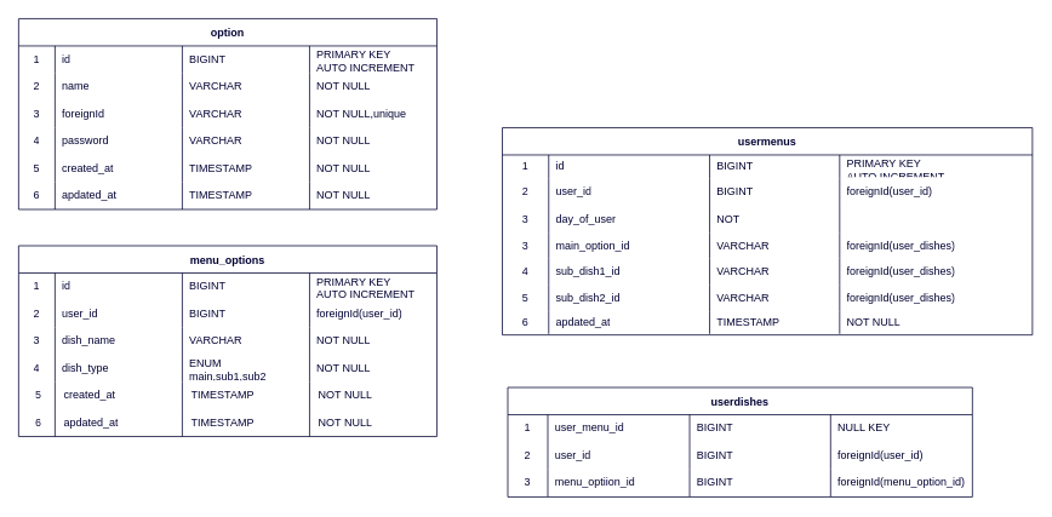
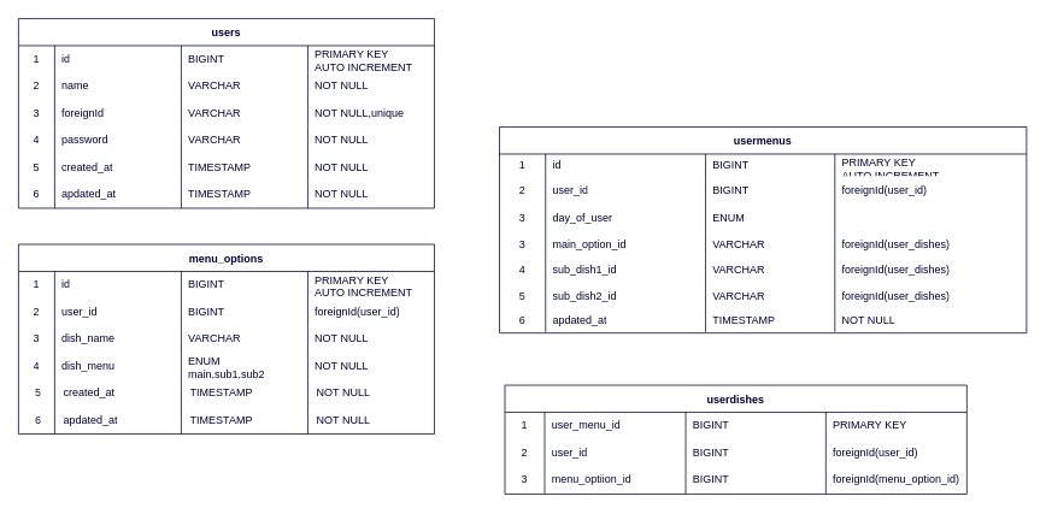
- <mxCell id="2" value="option" style="shape=table;startSize=30;container=1;collapsible=0;childLayout=tableLayout;fixedRows=1;rowLines=0;fontStyle=1;shadow=0;labelBackgroundColor=none;labelBorderColor=none;sketch=0;fillStyle=auto;strokeColor=#000033;strokeWidth=1;fontColor=#000033;fillColor=none;" parent="1" vertex="1"><mxGeometry x="20" y="20" width="460" height="210" as="geometry" /></mxCell>
+ <mxCell id="2" value="users" style="shape=table;startSize=30;container=1;collapsible=0;childLayout=tableLayout;fixedRows=1;rowLines=0;fontStyle=1;shadow=0;labelBackgroundColor=none;labelBorderColor=none;sketch=0;fillStyle=auto;strokeColor=#000033;strokeWidth=1;fontColor=#000033;fillColor=none;" parent="1" vertex="1"><mxGeometry x="20" y="20" width="460" height="210" as="geometry" /></mxCell>
- <mxCell id="78" value="NOT" style="shape=partialRectangle;html=1;whiteSpace=wrap;connectable=0;fillColor=none;top=0;left=0;bottom=0;right=0;align=left;spacingLeft=6;overflow=hidden;shadow=0;labelBackgroundColor=none;labelBorderColor=none;sketch=0;fillStyle=auto;strokeColor=#000033;strokeWidth=1;fontColor=#000033;" parent="75" vertex="1"><mxGeometry x="228" width="143" height="30" as="geometry"><mxRectangle width="143" height="30" as="alternateBounds" /></mxGeometry></mxCell>
+ <mxCell id="78" value="ENUM" style="shape=partialRectangle;html=1;whiteSpace=wrap;connectable=0;fillColor=none;top=0;left=0;bottom=0;right=0;align=left;spacingLeft=6;overflow=hidden;shadow=0;labelBackgroundColor=none;labelBorderColor=none;sketch=0;fillStyle=auto;strokeColor=#000033;strokeWidth=1;fontColor=#000033;" parent="75" vertex="1"><mxGeometry x="228" width="143" height="30" as="geometry"><mxRectangle width="143" height="30" as="alternateBounds" /></mxGeometry></mxCell>
- <mxCell id="51" value="dish_type" style="shape=partialRectangle;html=1;whiteSpace=wrap;connectable=0;fillColor=none;top=0;left=0;bottom=0;right=0;align=left;spacingLeft=6;overflow=hidden;shadow=0;labelBackgroundColor=none;labelBorderColor=none;sketch=0;fillStyle=auto;strokeColor=#000033;strokeWidth=1;fontColor=#000033;" parent="49" vertex="1"><mxGeometry x="40" width="140" height="30" as="geometry"><mxRectangle width="140" height="30" as="alternateBounds" /></mxGeometry></mxCell>
+ <mxCell id="51" value="dish_menu" style="shape=partialRectangle;html=1;whiteSpace=wrap;connectable=0;fillColor=none;top=0;left=0;bottom=0;right=0;align=left;spacingLeft=6;overflow=hidden;shadow=0;labelBackgroundColor=none;labelBorderColor=none;sketch=0;fillStyle=auto;strokeColor=#000033;strokeWidth=1;fontColor=#000033;" parent="49" vertex="1"><mxGeometry x="40" width="140" height="30" as="geometry"><mxRectangle width="140" height="30" as="alternateBounds" /></mxGeometry></mxCell>
- <mxCell id="122" value="NULL KEY" style="shape=partialRectangle;html=1;whiteSpace=wrap;connectable=0;fillColor=none;top=0;left=0;bottom=0;right=0;align=left;spacingLeft=6;overflow=hidden;shadow=0;labelBackgroundColor=none;labelBorderColor=none;sketch=0;fillStyle=auto;strokeColor=#000033;strokeWidth=1;fontColor=#000033;" parent="118" vertex="1"><mxGeometry x="355" width="156" height="30" as="geometry"><mxRectangle width="156" height="30" as="alternateBounds" /></mxGeometry></mxCell>
+ <mxCell id="122" value="PRIMARY KEY" style="shape=partialRectangle;html=1;whiteSpace=wrap;connectable=0;fillColor=none;top=0;left=0;bottom=0;right=0;align=left;spacingLeft=6;overflow=hidden;shadow=0;labelBackgroundColor=none;labelBorderColor=none;sketch=0;fillStyle=auto;strokeColor=#000033;strokeWidth=1;fontColor=#000033;" parent="118" vertex="1"><mxGeometry x="355" width="156" height="30" as="geometry"><mxRectangle width="156" height="30" as="alternateBounds" /></mxGeometry></mxCell>
